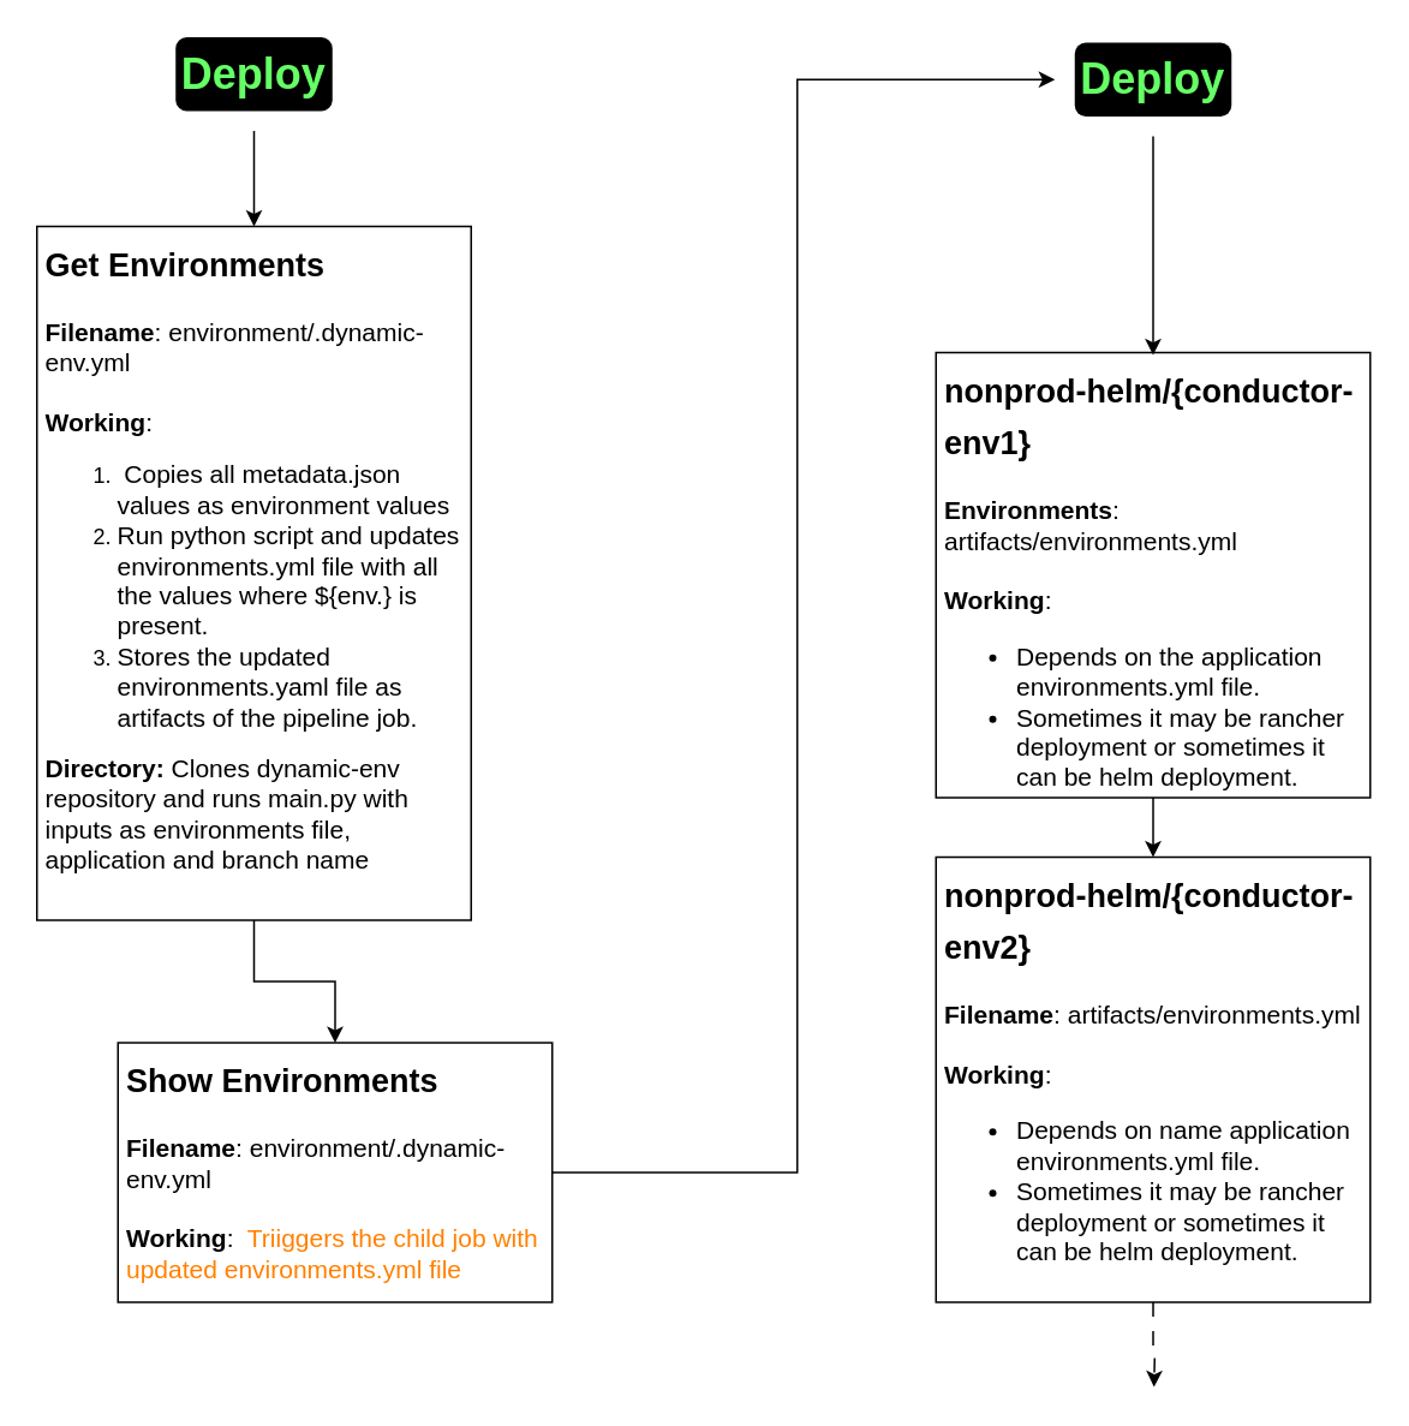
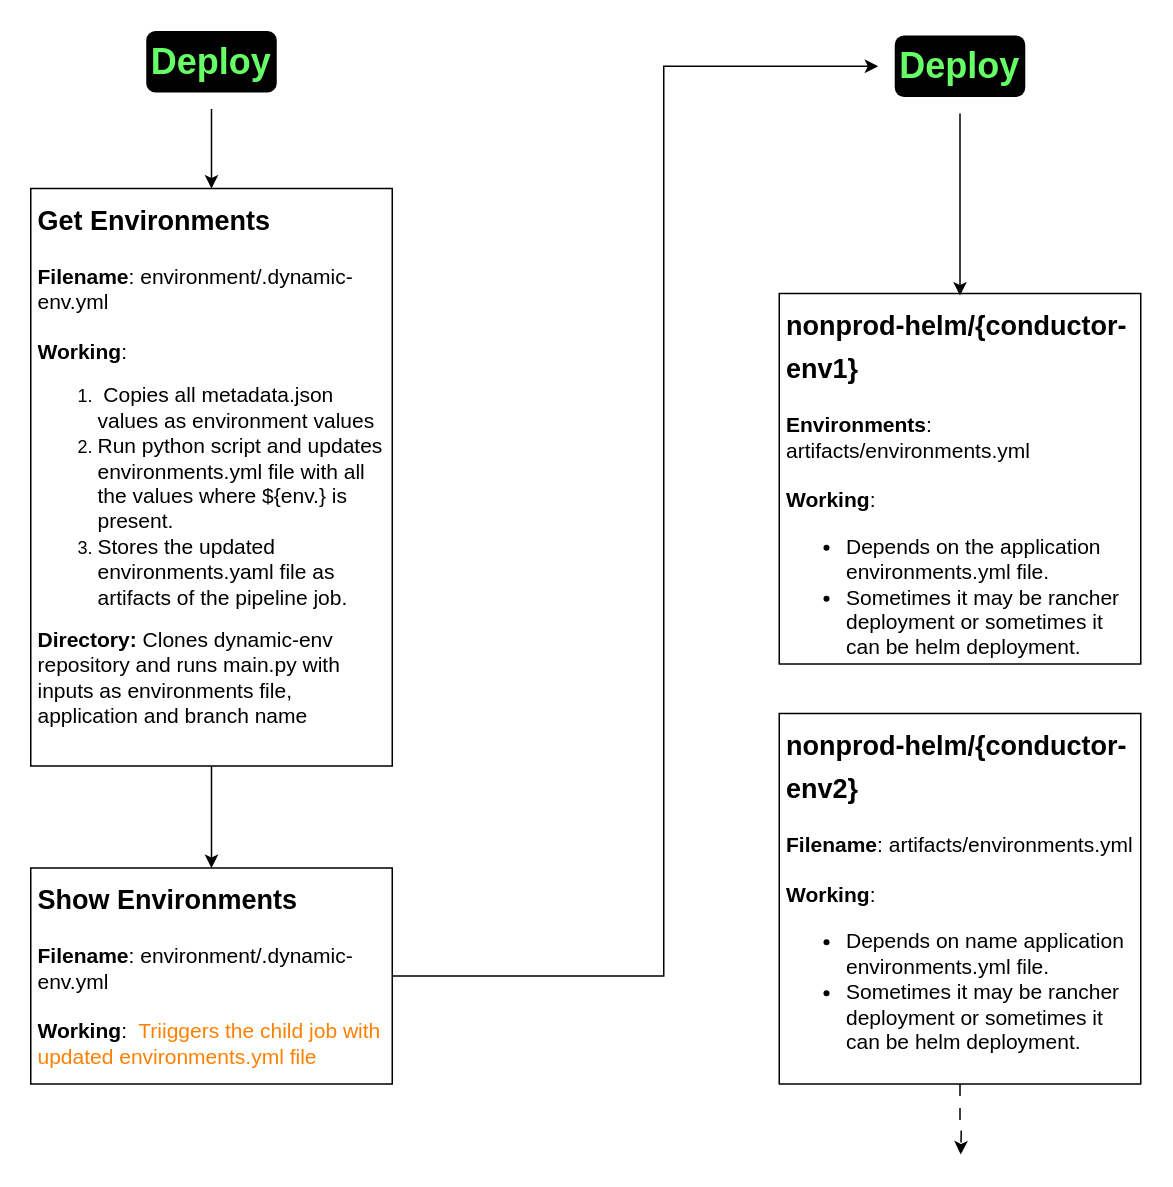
- <mxCell id="10" value="" style="edgeStyle=orthogonalEdgeStyle;rounded=0;orthogonalLoop=1;jettySize=auto;html=1;" edge="1" parent="1" source="11" target="13"><mxGeometry relative="1" as="geometry" /></mxCell>
- <mxCell id="7" value="&lt;h1&gt;&lt;span style=&quot;font-size: 18px;&quot;&gt;Show Environments&lt;/span&gt;&lt;/h1&gt;&lt;div&gt;&lt;font style=&quot;font-size: 14px;&quot;&gt;&lt;b&gt;Filename&lt;/b&gt;: environment/.dynamic-env.yml&lt;/font&gt;&lt;/div&gt;&lt;div&gt;&lt;font style=&quot;font-size: 14px;&quot;&gt;&lt;br&gt;&lt;/font&gt;&lt;/div&gt;&lt;div&gt;&lt;font style=&quot;font-size: 14px;&quot;&gt;&lt;b&gt;Working&lt;/b&gt;:&amp;nbsp; &lt;font color=&quot;#ff8000&quot;&gt;Triiggers the child job with updated environments.yml file&amp;nbsp;&lt;/font&gt;&lt;/font&gt;&lt;/div&gt;&lt;div&gt;&lt;font style=&quot;font-size: 14px;&quot;&gt;&lt;br&gt;&lt;/font&gt;&lt;/div&gt;&lt;div&gt;&lt;br&gt;&lt;/div&gt;&lt;div&gt;&lt;font style=&quot;font-size: 14px;&quot;&gt;&lt;br&gt;&lt;/font&gt;&lt;/div&gt;" style="text;html=1;strokeColor=default;fillColor=none;spacing=5;spacingTop=-20;whiteSpace=wrap;overflow=hidden;rounded=0;" parent="1" vertex="1"><mxGeometry x="65" y="578" width="241" height="144" as="geometry" /></mxCell>
+ <mxCell id="7" value="&lt;h1&gt;&lt;span style=&quot;font-size: 18px;&quot;&gt;Show Environments&lt;/span&gt;&lt;/h1&gt;&lt;div&gt;&lt;font style=&quot;font-size: 14px;&quot;&gt;&lt;b&gt;Filename&lt;/b&gt;: environment/.dynamic-env.yml&lt;/font&gt;&lt;/div&gt;&lt;div&gt;&lt;font style=&quot;font-size: 14px;&quot;&gt;&lt;br&gt;&lt;/font&gt;&lt;/div&gt;&lt;div&gt;&lt;font style=&quot;font-size: 14px;&quot;&gt;&lt;b&gt;Working&lt;/b&gt;:&amp;nbsp; &lt;font color=&quot;#ff8000&quot;&gt;Triiggers the child job with updated environments.yml file&amp;nbsp;&lt;/font&gt;&lt;/font&gt;&lt;/div&gt;&lt;div&gt;&lt;font style=&quot;font-size: 14px;&quot;&gt;&lt;br&gt;&lt;/font&gt;&lt;/div&gt;&lt;div&gt;&lt;br&gt;&lt;/div&gt;&lt;div&gt;&lt;font style=&quot;font-size: 14px;&quot;&gt;&lt;br&gt;&lt;/font&gt;&lt;/div&gt;" style="text;html=1;strokeColor=default;fillColor=none;spacing=5;spacingTop=-20;whiteSpace=wrap;overflow=hidden;rounded=0;" parent="1" vertex="1"><mxGeometry x="20" y="578" width="241" height="144" as="geometry" /></mxCell>
